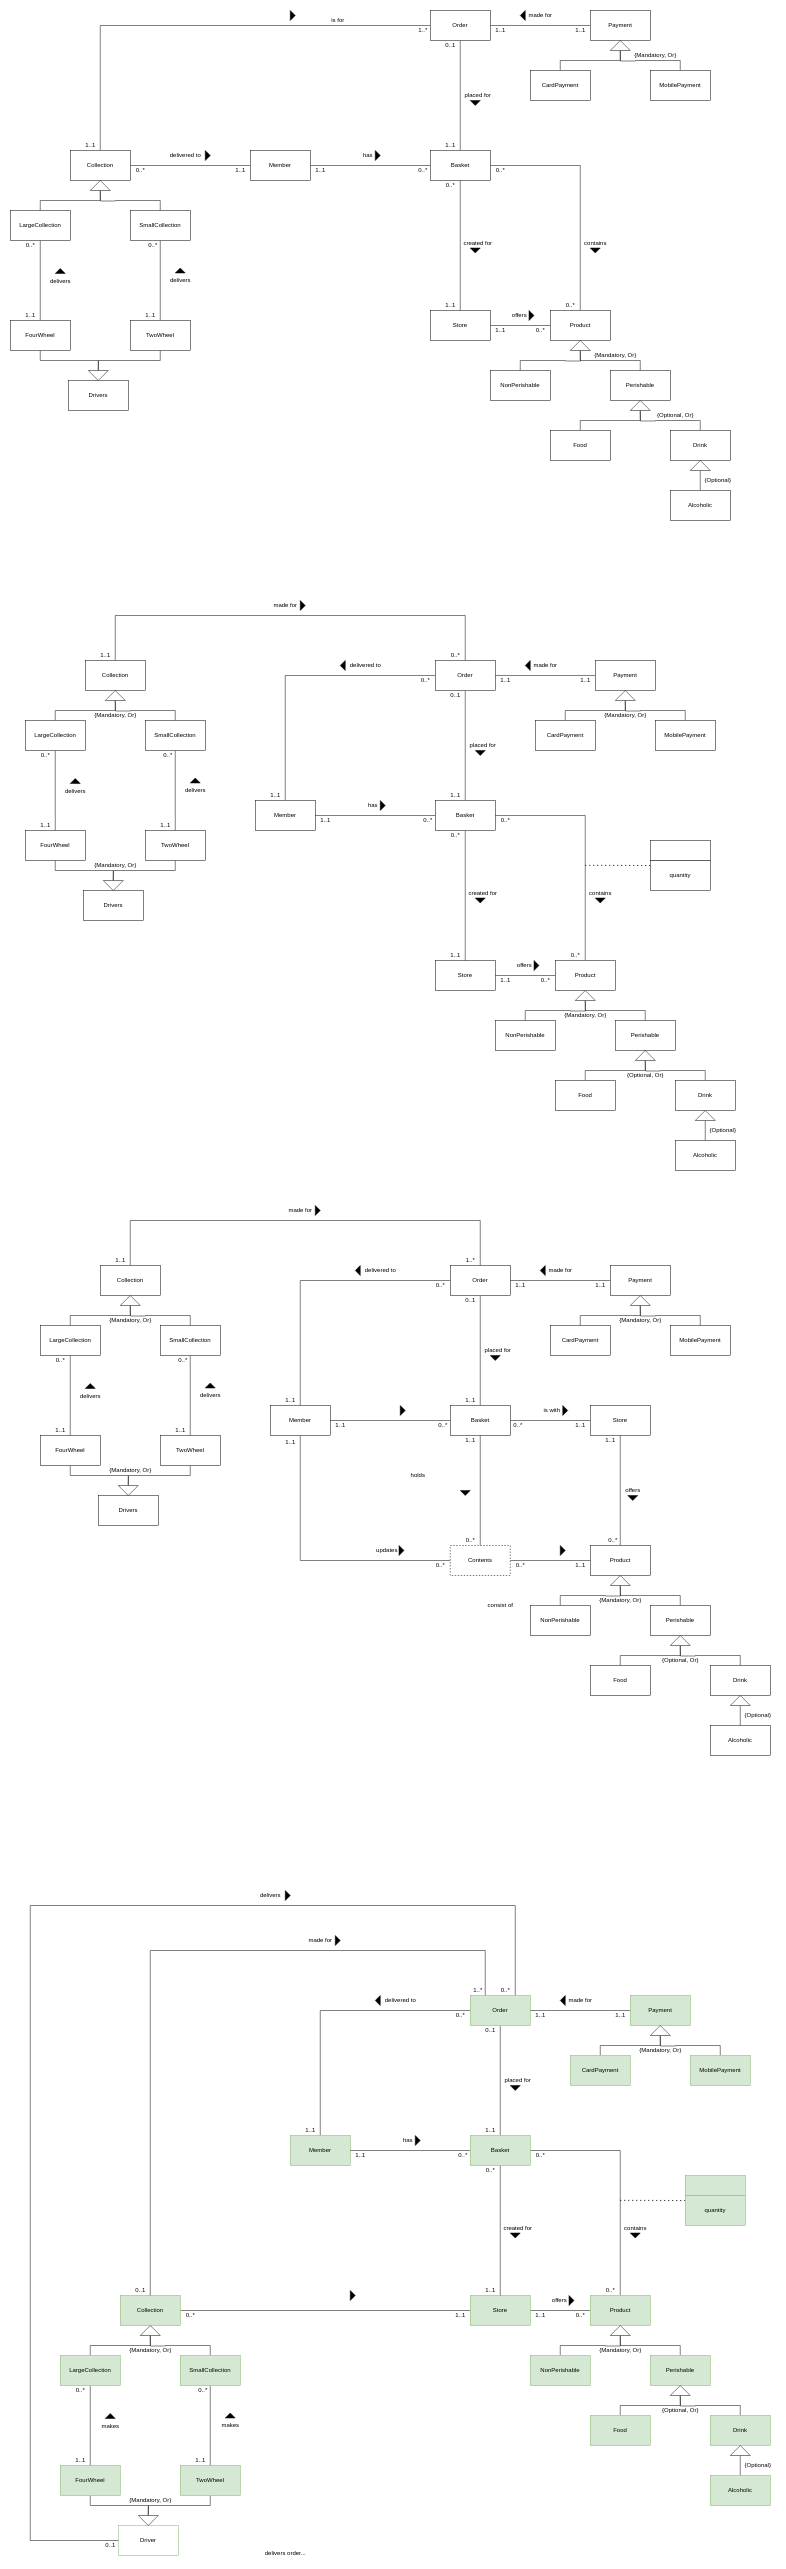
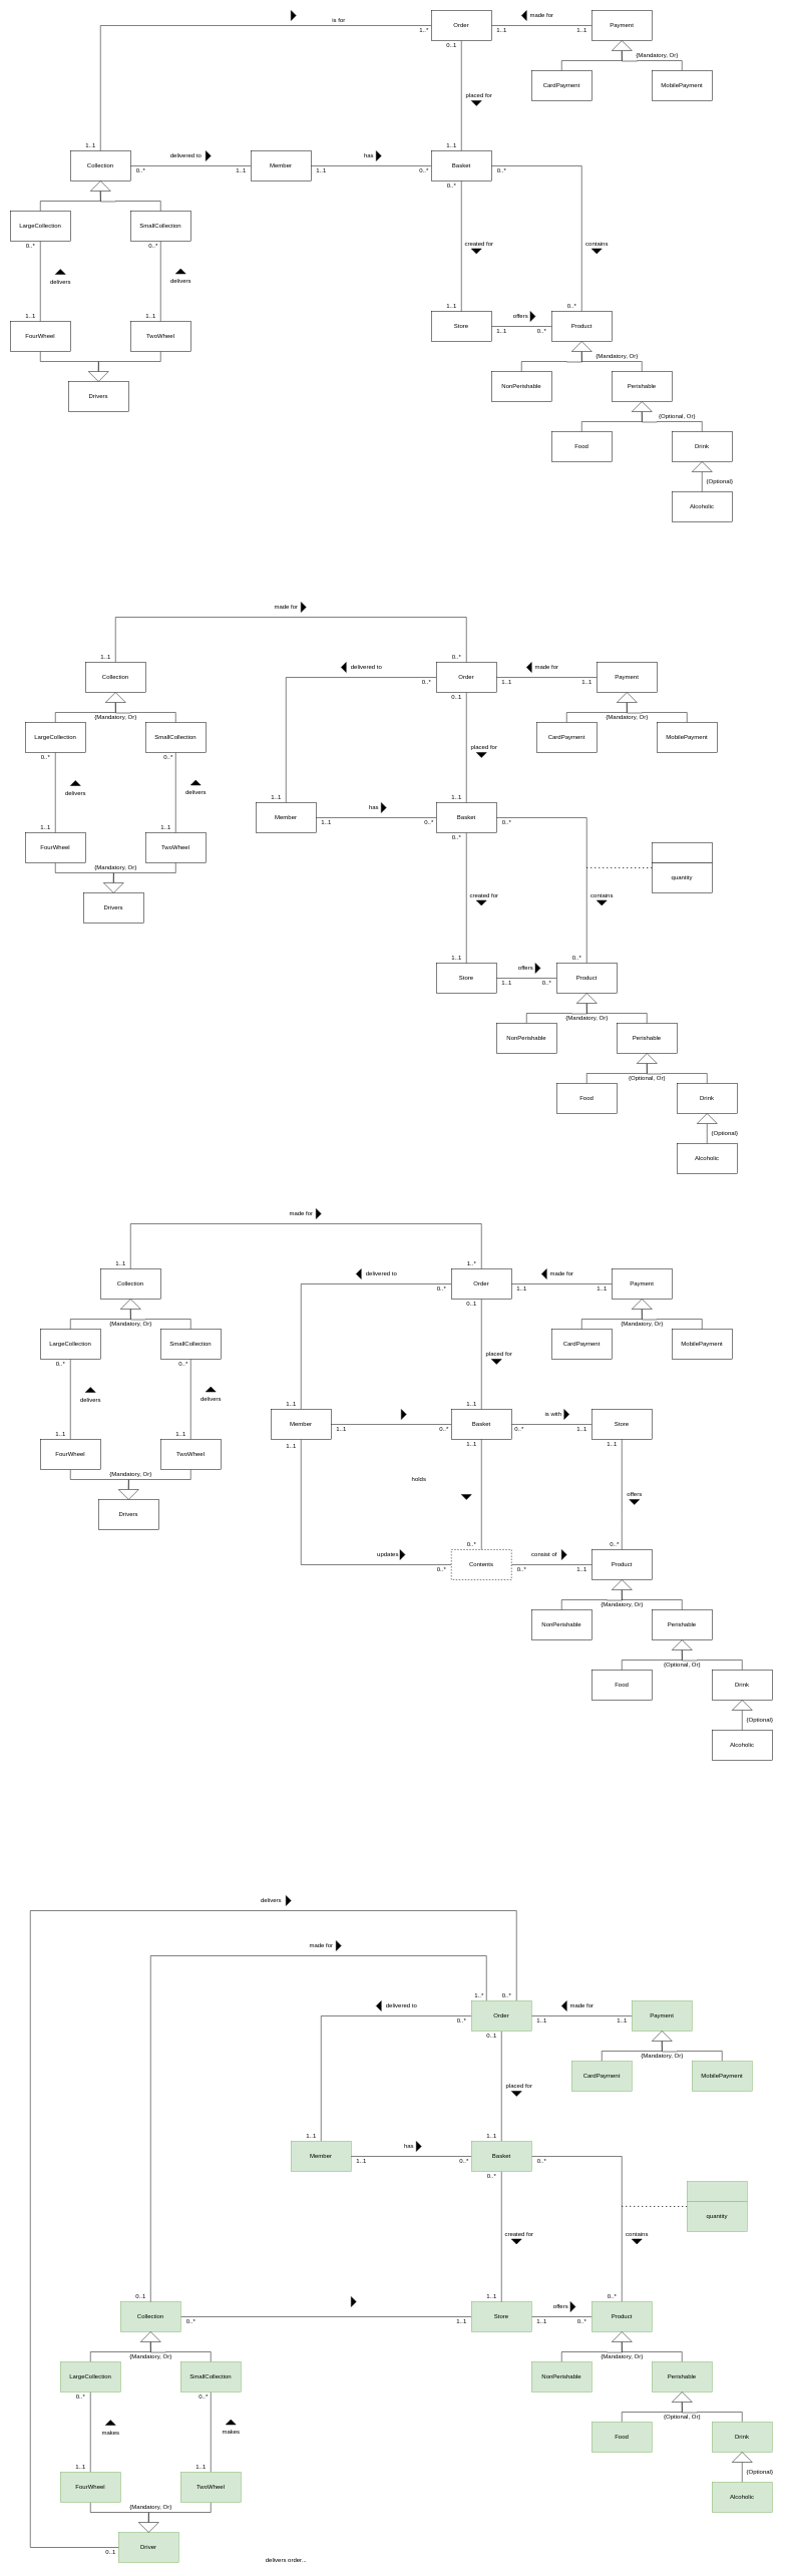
- <mxCell id="239" value="consist of" style="text;html=1;align=center;verticalAlign=middle;resizable=0;points=[];autosize=1;" parent="1" vertex="1"><mxGeometry x="965" y="3200" width="70" height="20" as="geometry" /></mxCell>
+ <mxCell id="239" value="consist of" style="text;html=1;align=center;verticalAlign=middle;resizable=0;points=[];autosize=1;" parent="1" vertex="1"><mxGeometry x="1050" y="3090" width="70" height="20" as="geometry" /></mxCell>
- <mxCell id="291" value="Driver" style="whiteSpace=wrap;html=1;fillColor=#ffffff;strokeColor=#82b366;" parent="1" vertex="1"><mxGeometry x="236" y="5050" width="120" height="60" as="geometry" /></mxCell>
+ <mxCell id="291" value="Driver" style="whiteSpace=wrap;html=1;fillColor=#d5e8d4;strokeColor=#82b366;" parent="1" vertex="1"><mxGeometry x="236" y="5050" width="120" height="60" as="geometry" /></mxCell>
